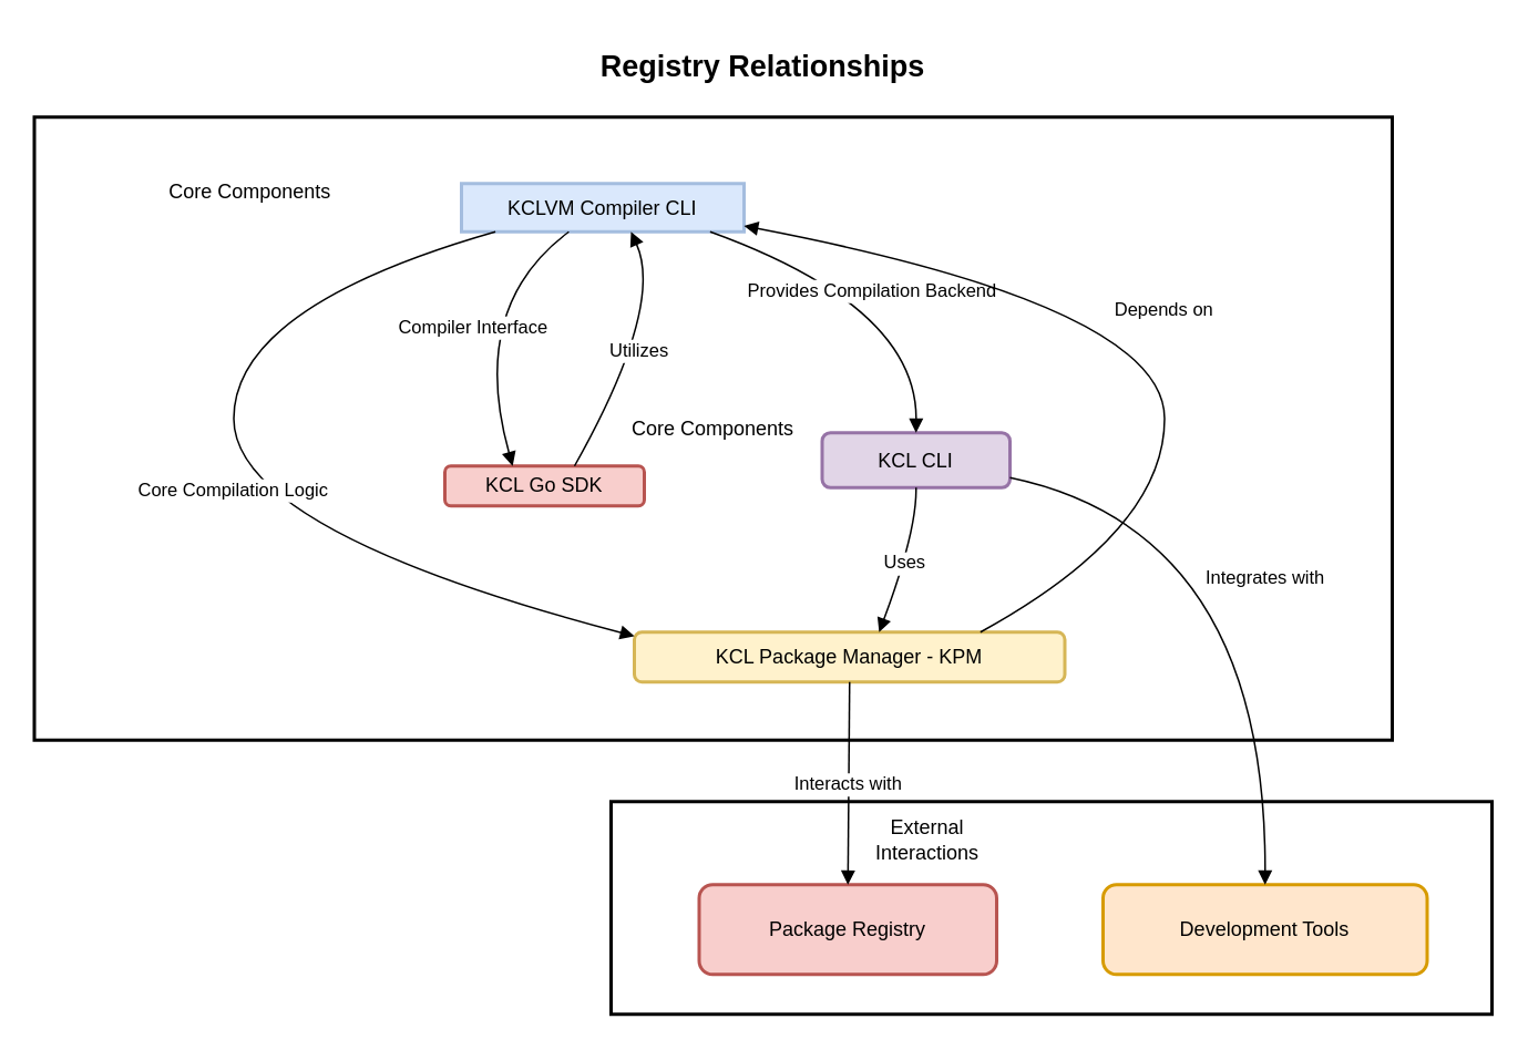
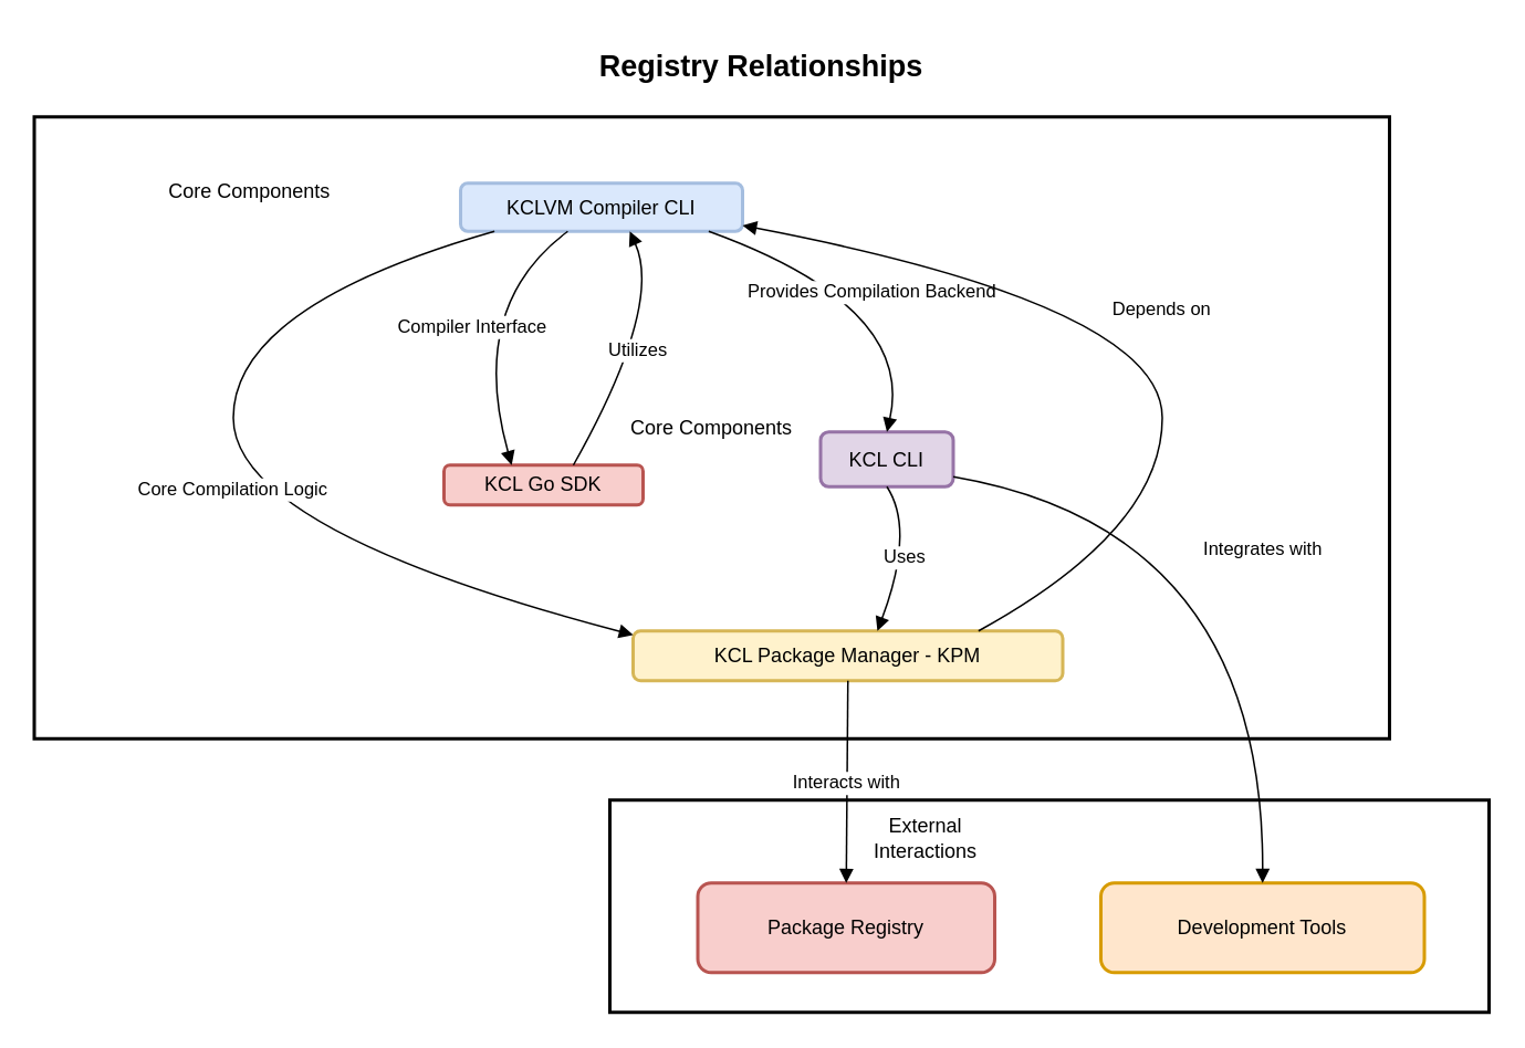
- <mxCell id="4" value="KCLVM Compiler CLI" style="whiteSpace=wrap;strokeWidth=2;fillColor=#dae8fc;strokeColor=light-dark(#a4bddf, #5c79a3);rounded=0;" vertex="1" parent="1"><mxGeometry x="277" y="110" width="170" height="29" as="geometry" /></mxCell>
+ <mxCell id="4" value="KCLVM Compiler CLI" style="whiteSpace=wrap;strokeWidth=2;fillColor=#dae8fc;strokeColor=light-dark(#a4bddf, #5c79a3);rounded=1;" vertex="1" parent="1"><mxGeometry x="277" y="110" width="170" height="29" as="geometry" /></mxCell>
- <mxCell id="5" value="KCL CLI" style="whiteSpace=wrap;strokeWidth=2;rounded=1;fillColor=#e1d5e7;strokeColor=#9673a6;" vertex="1" parent="1"><mxGeometry x="494" y="260" width="113" height="33" as="geometry" /></mxCell>
+ <mxCell id="5" value="KCL CLI" style="whiteSpace=wrap;strokeWidth=2;rounded=1;fillColor=#e1d5e7;strokeColor=#9673a6;" vertex="1" parent="1"><mxGeometry x="494" y="260" width="80" height="33" as="geometry" /></mxCell>
